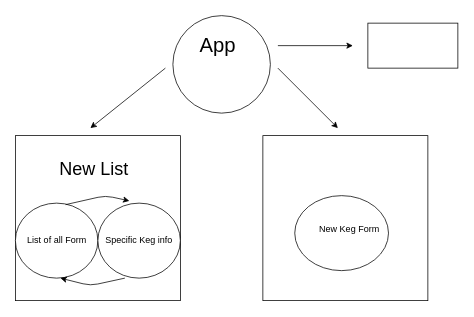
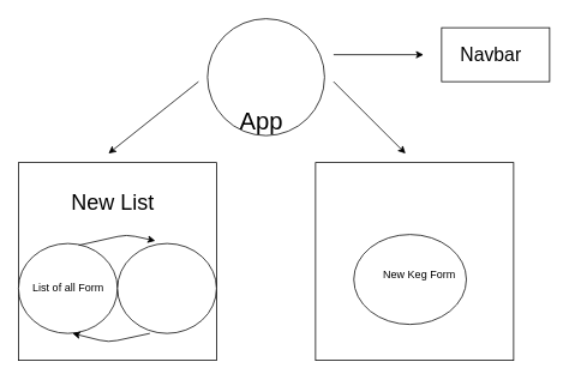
- <mxCell id="8" value="&lt;font style=&quot;font-size: 27px&quot;&gt;App&lt;/font&gt;" style="text;html=1;strokeColor=none;fillColor=none;align=center;verticalAlign=middle;whiteSpace=wrap;rounded=0;" vertex="1" parent="1"><mxGeometry x="270" y="50" width="40" height="20" as="geometry" /></mxCell>
+ <mxCell id="8" value="&lt;font style=&quot;font-size: 27px&quot;&gt;App&lt;/font&gt;" style="text;html=1;strokeColor=none;fillColor=none;align=center;verticalAlign=middle;whiteSpace=wrap;rounded=0;" vertex="1" parent="1"><mxGeometry x="270" y="125" width="40" height="20" as="geometry" /></mxCell>
+ <mxCell id="11" value="&lt;font style=&quot;font-size: 21px&quot;&gt;Navbar&lt;/font&gt;" style="text;html=1;strokeColor=none;fillColor=none;align=center;verticalAlign=middle;whiteSpace=wrap;rounded=0;" vertex="1" parent="1"><mxGeometry x="500" y="40" width="90" height="40" as="geometry" /></mxCell>
- <mxCell id="16" value="Specific Keg info" style="text;html=1;strokeColor=none;fillColor=none;align=center;verticalAlign=middle;whiteSpace=wrap;rounded=0;" vertex="1" parent="1"><mxGeometry x="135" y="295" width="100" height="50" as="geometry" /></mxCell>
